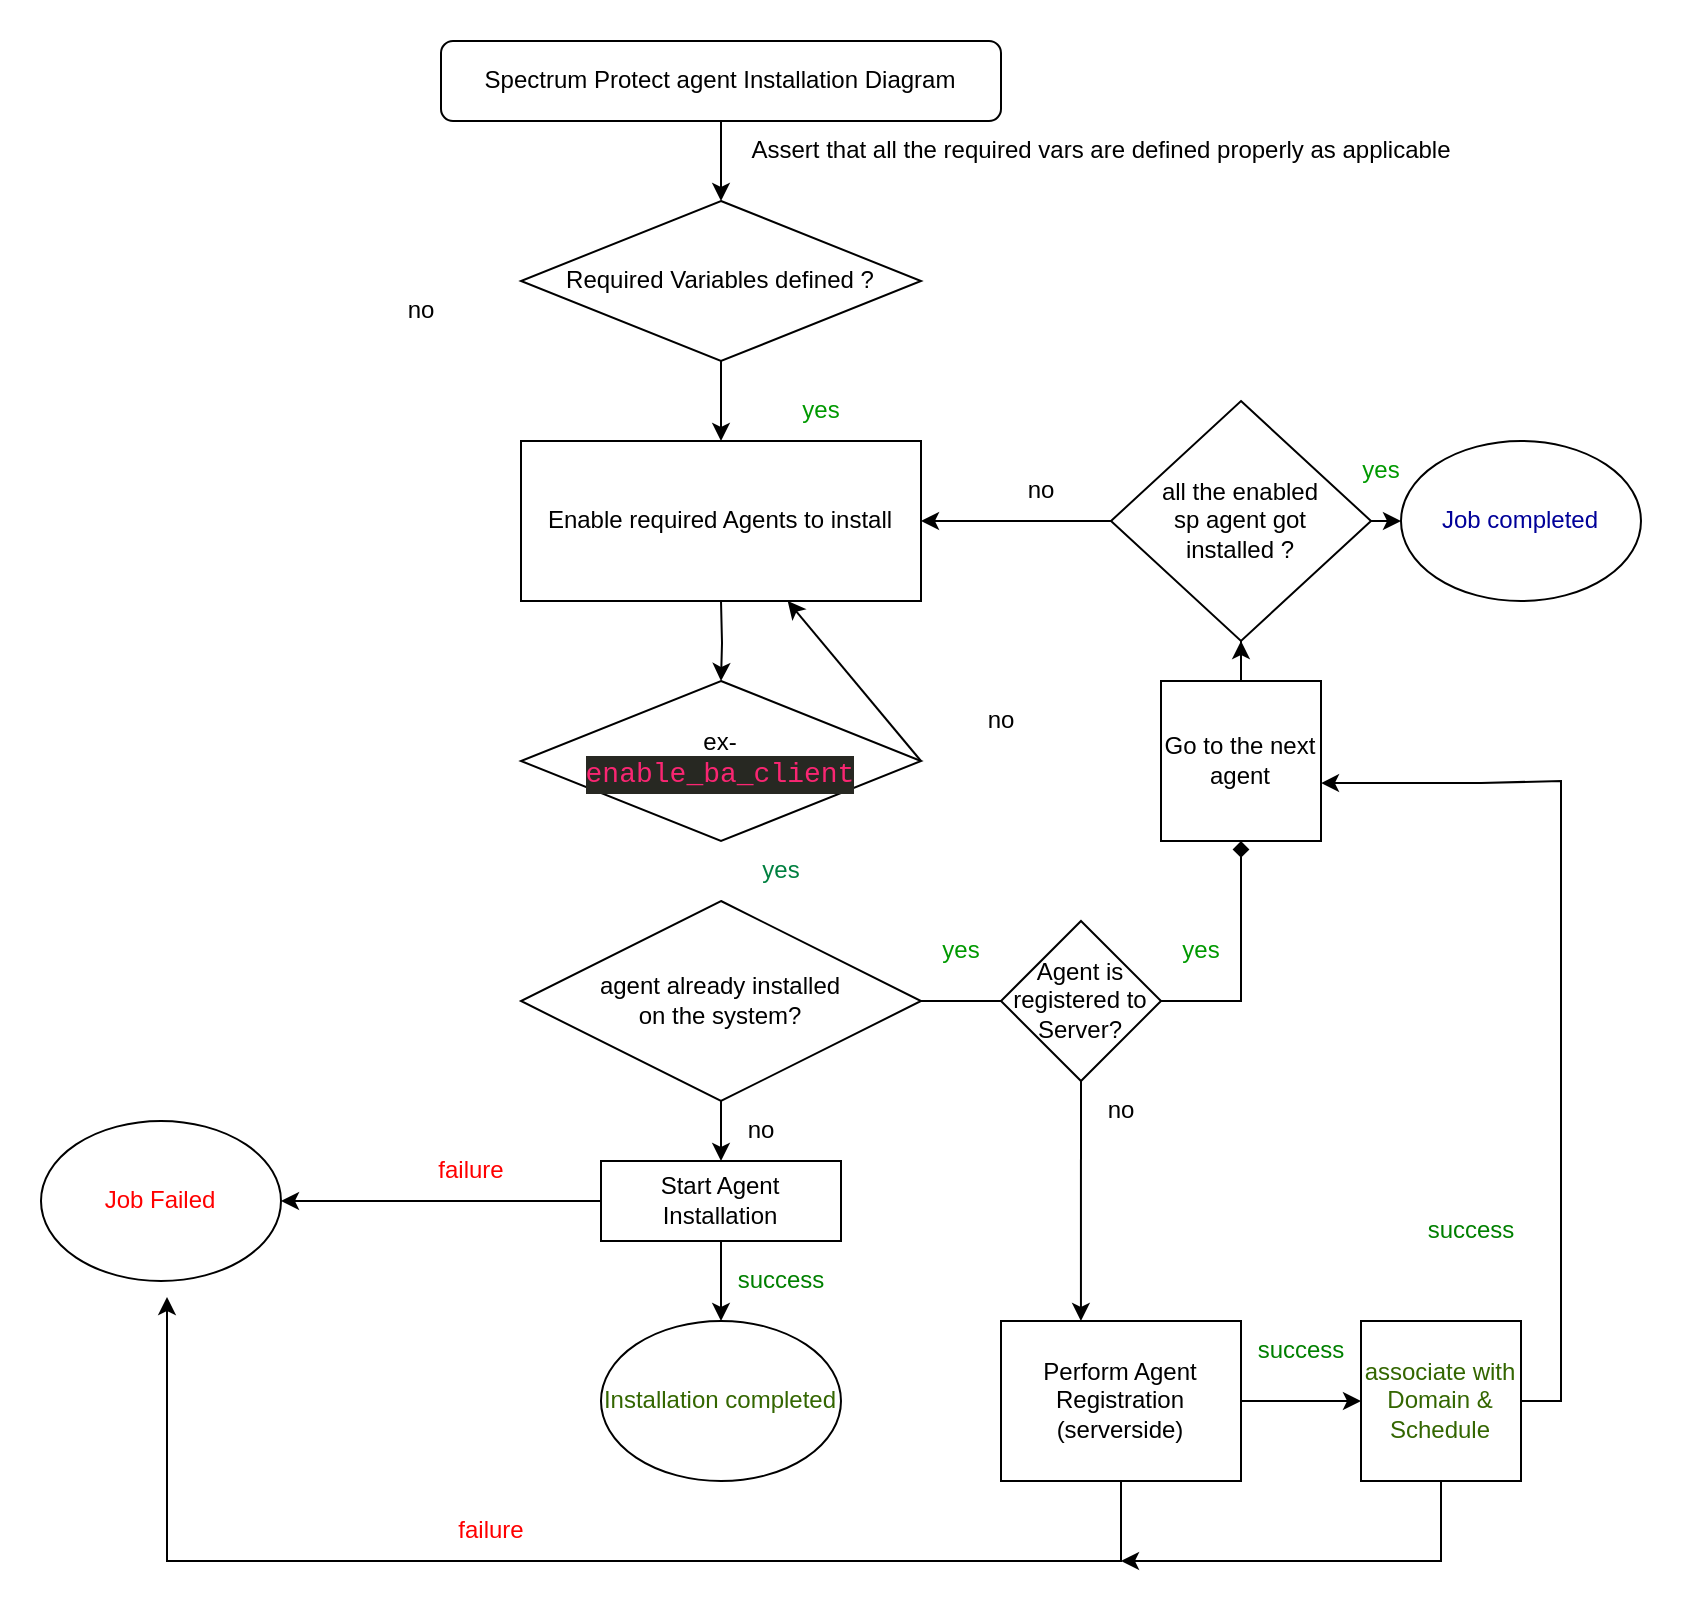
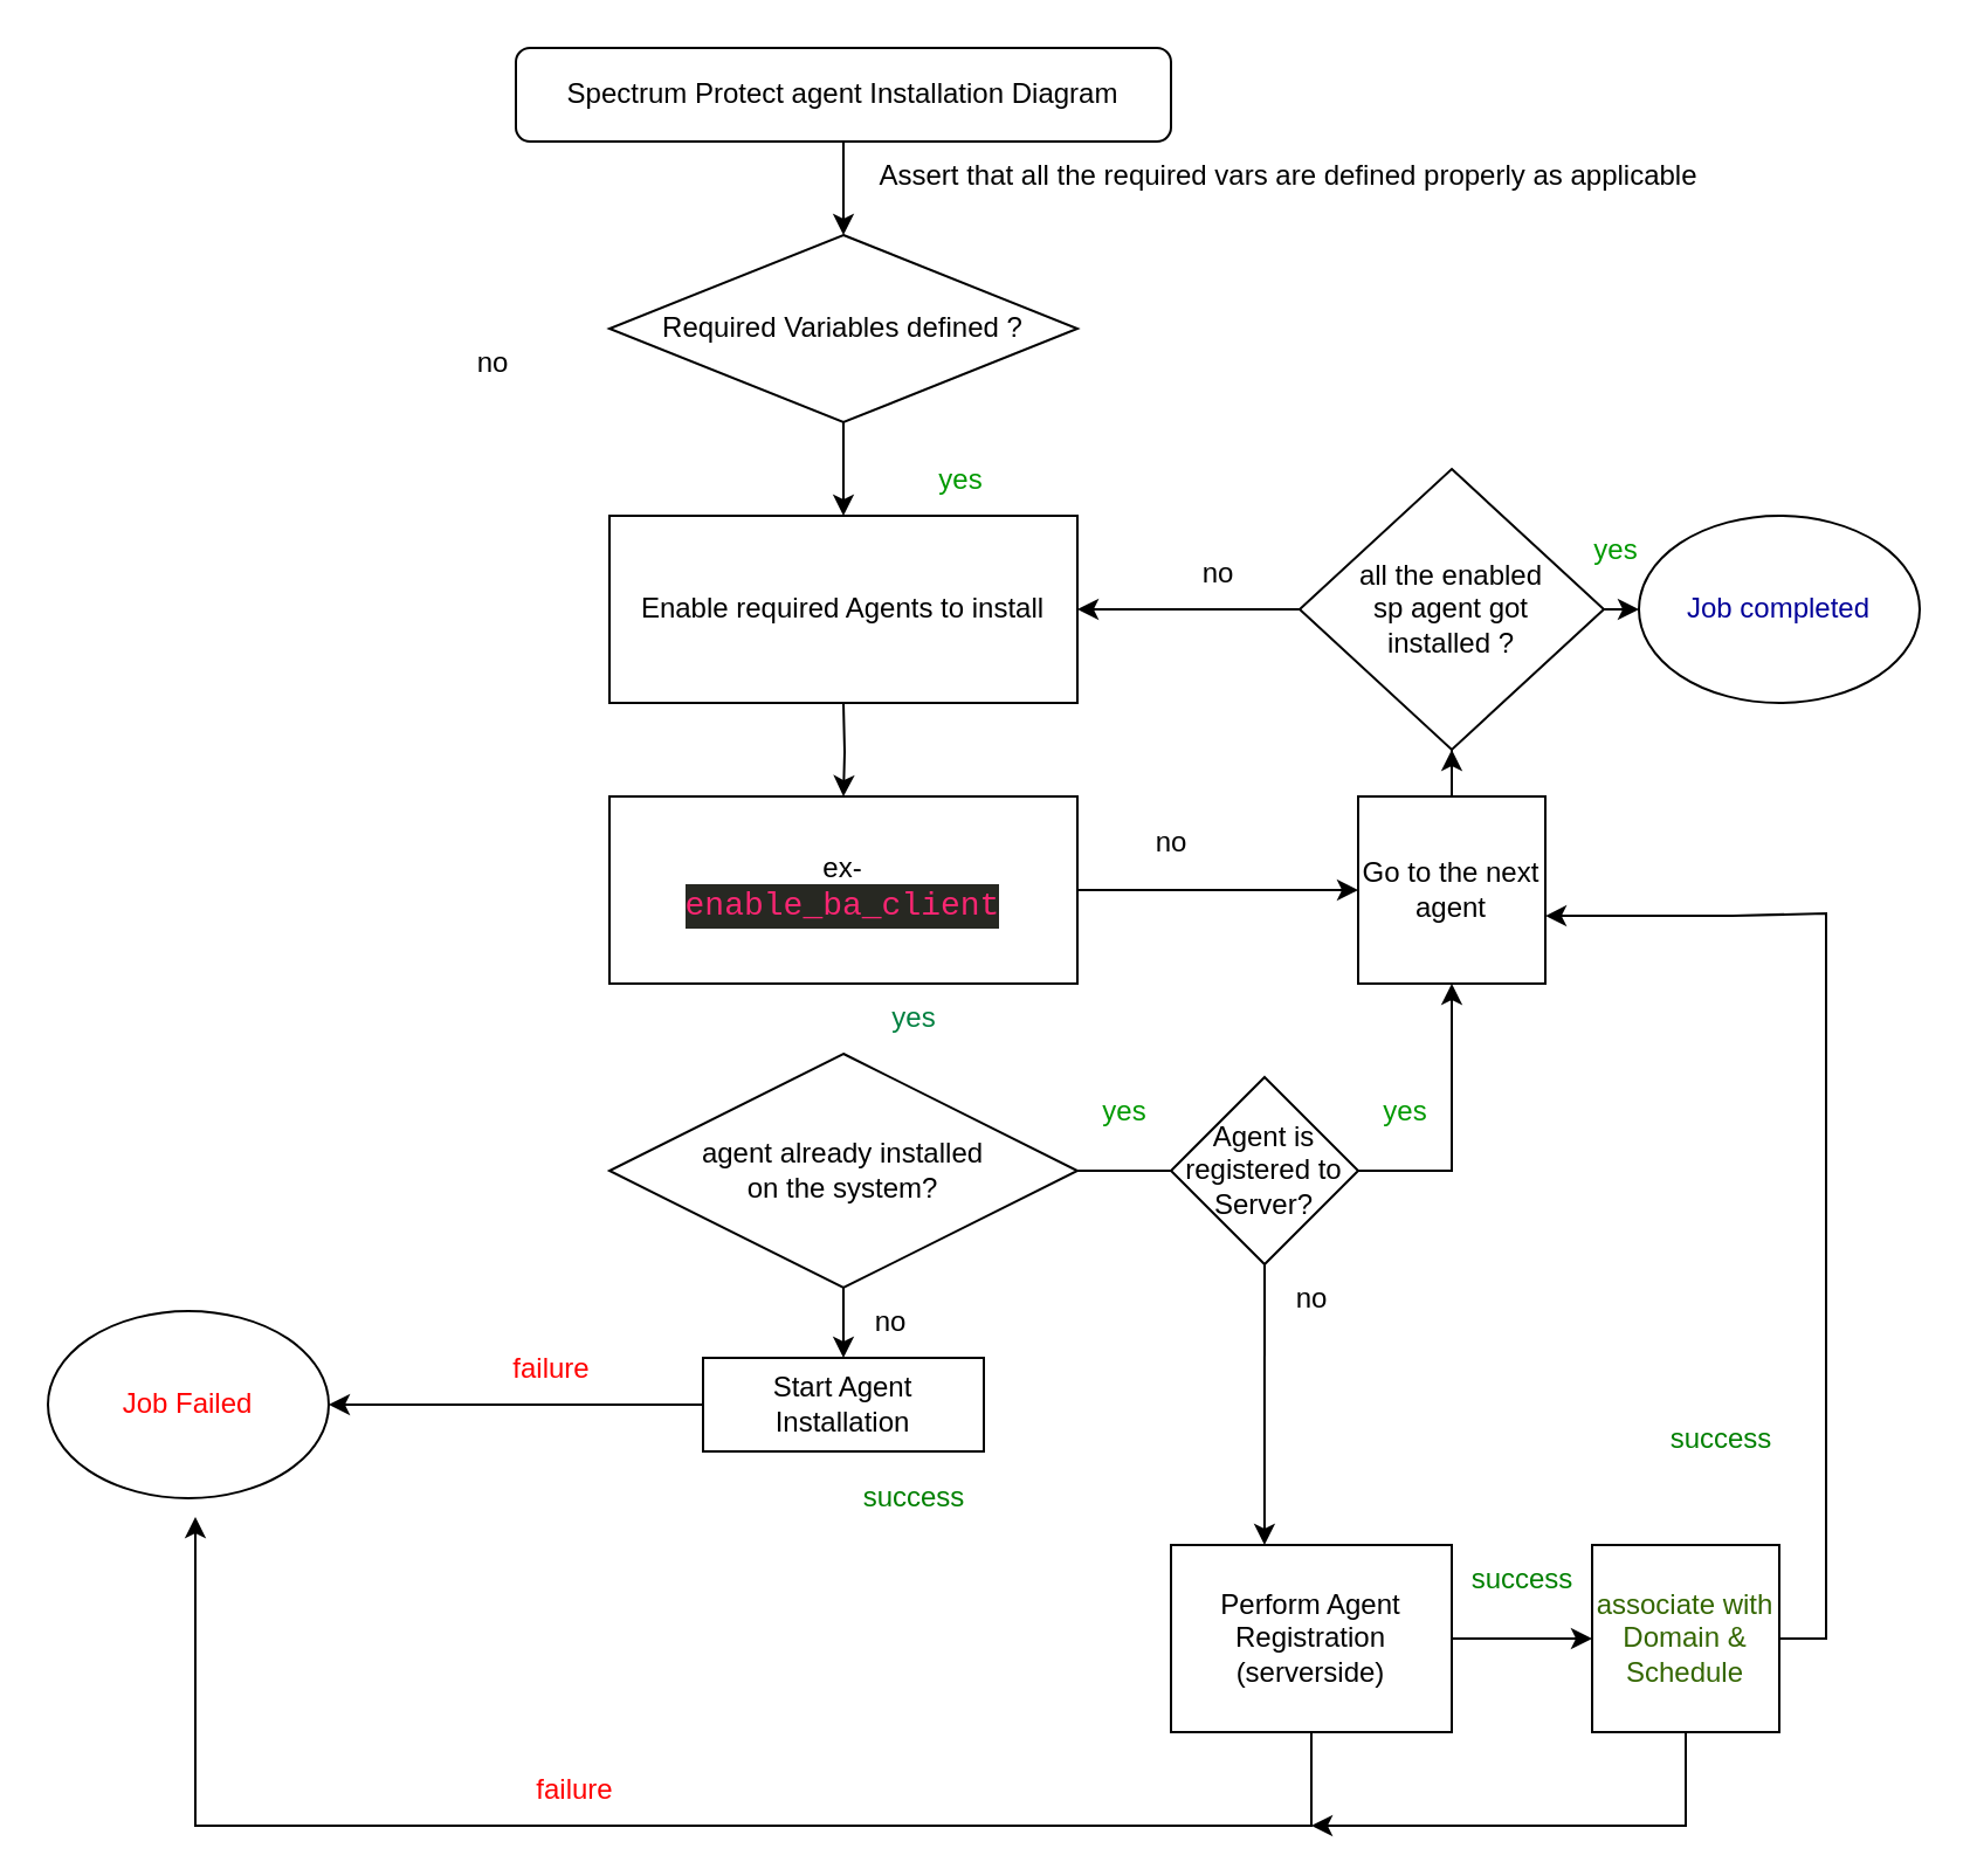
- <mxCell id="34" value="" style="endArrow=classic;html=1;rounded=0;exitX=1;exitY=0.5;exitDx=0;exitDy=0;" edge="1" parent="1" source="9" target="18"><mxGeometry width="50" height="50" relative="1" as="geometry"><mxPoint x="320" y="490" as="sourcePoint" /><mxPoint x="370" y="440" as="targetPoint" /></mxGeometry></mxCell>
+ <mxCell id="34" value="" style="endArrow=classic;html=1;rounded=0;exitX=1;exitY=0.5;exitDx=0;exitDy=0;entryX=0;entryY=0.5;entryDx=0;entryDy=0;" edge="1" parent="1" source="9" target="29"><mxGeometry width="50" height="50" relative="1" as="geometry"><mxPoint x="320" y="490" as="sourcePoint" /><mxPoint x="370" y="440" as="targetPoint" /></mxGeometry></mxCell>
- <mxCell id="9" value="ex-&lt;div style=&quot;color: rgb(248, 248, 242); background-color: rgb(39, 40, 34); font-family: Consolas, &amp;quot;Courier New&amp;quot;, monospace; font-weight: normal; font-size: 14px; line-height: 19px;&quot;&gt;&lt;div&gt;&lt;span style=&quot;color: #f92672;&quot;&gt;enable_ba_client&lt;/span&gt;&lt;/div&gt;&lt;/div&gt;" style="rhombus;whiteSpace=wrap;html=1;" vertex="1" parent="1"><mxGeometry x="260" y="340" width="200" height="80" as="geometry" /></mxCell>
+ <mxCell id="9" value="ex-&lt;div style=&quot;color: rgb(248, 248, 242); background-color: rgb(39, 40, 34); font-family: Consolas, &amp;quot;Courier New&amp;quot;, monospace; font-weight: normal; font-size: 14px; line-height: 19px;&quot;&gt;&lt;div&gt;&lt;span style=&quot;color: #f92672;&quot;&gt;enable_ba_client&lt;/span&gt;&lt;/div&gt;&lt;/div&gt;" style="whiteSpace=wrap;html=1;rounded=0;" vertex="1" parent="1"><mxGeometry x="260" y="340" width="200" height="80" as="geometry" /></mxCell>
- <mxCell id="22" style="edgeStyle=orthogonalEdgeStyle;rounded=0;orthogonalLoop=1;jettySize=auto;html=1;exitX=1;exitY=0.5;exitDx=0;exitDy=0;entryX=0.5;entryY=1;entryDx=0;entryDy=0;endArrow=diamond;" edge="1" parent="1" source="23" target="29"><mxGeometry relative="1" as="geometry"><mxPoint x="620" y="500" as="targetPoint" /><Array as="points"><mxPoint x="620" y="500" /></Array></mxGeometry></mxCell>
+ <mxCell id="22" style="edgeStyle=orthogonalEdgeStyle;rounded=0;orthogonalLoop=1;jettySize=auto;html=1;exitX=1;exitY=0.5;exitDx=0;exitDy=0;entryX=0.5;entryY=1;entryDx=0;entryDy=0;" edge="1" parent="1" source="23" target="29"><mxGeometry relative="1" as="geometry"><mxPoint x="620" y="500" as="targetPoint" /><Array as="points"><mxPoint x="620" y="500" /></Array></mxGeometry></mxCell>
- <mxCell id="16" value="" style="edgeStyle=orthogonalEdgeStyle;rounded=0;orthogonalLoop=1;jettySize=auto;html=1;" edge="1" parent="1" source="17" target="19"><mxGeometry relative="1" as="geometry" /></mxCell>
- <mxCell id="19" value="&lt;font color=&quot;#336600&quot;&gt;Installation completed&lt;/font&gt; " style="ellipse;whiteSpace=wrap;html=1;" vertex="1" parent="1"><mxGeometry x="300" y="660" width="120" height="80" as="geometry" /></mxCell>
